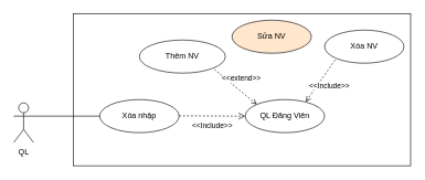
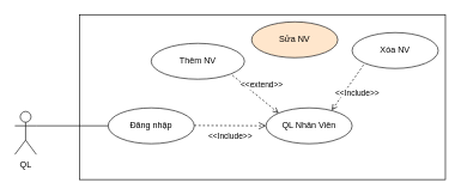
- <mxCell id="4" value="Xóa nhập" style="ellipse;whiteSpace=wrap;html=1;" vertex="1" parent="1"><mxGeometry x="150" y="150" width="120" height="50" as="geometry" /></mxCell>
+ <mxCell id="4" value="Đăng nhập" style="ellipse;whiteSpace=wrap;html=1;" vertex="1" parent="1"><mxGeometry x="150" y="150" width="120" height="50" as="geometry" /></mxCell>
- <mxCell id="5" value="QL Đăng Viên" style="ellipse;whiteSpace=wrap;html=1;" vertex="1" parent="1"><mxGeometry x="370" y="150" width="120" height="50" as="geometry" /></mxCell>
+ <mxCell id="5" value="QL Nhân Viên" style="ellipse;whiteSpace=wrap;html=1;" vertex="1" parent="1"><mxGeometry x="370" y="150" width="120" height="50" as="geometry" /></mxCell>
